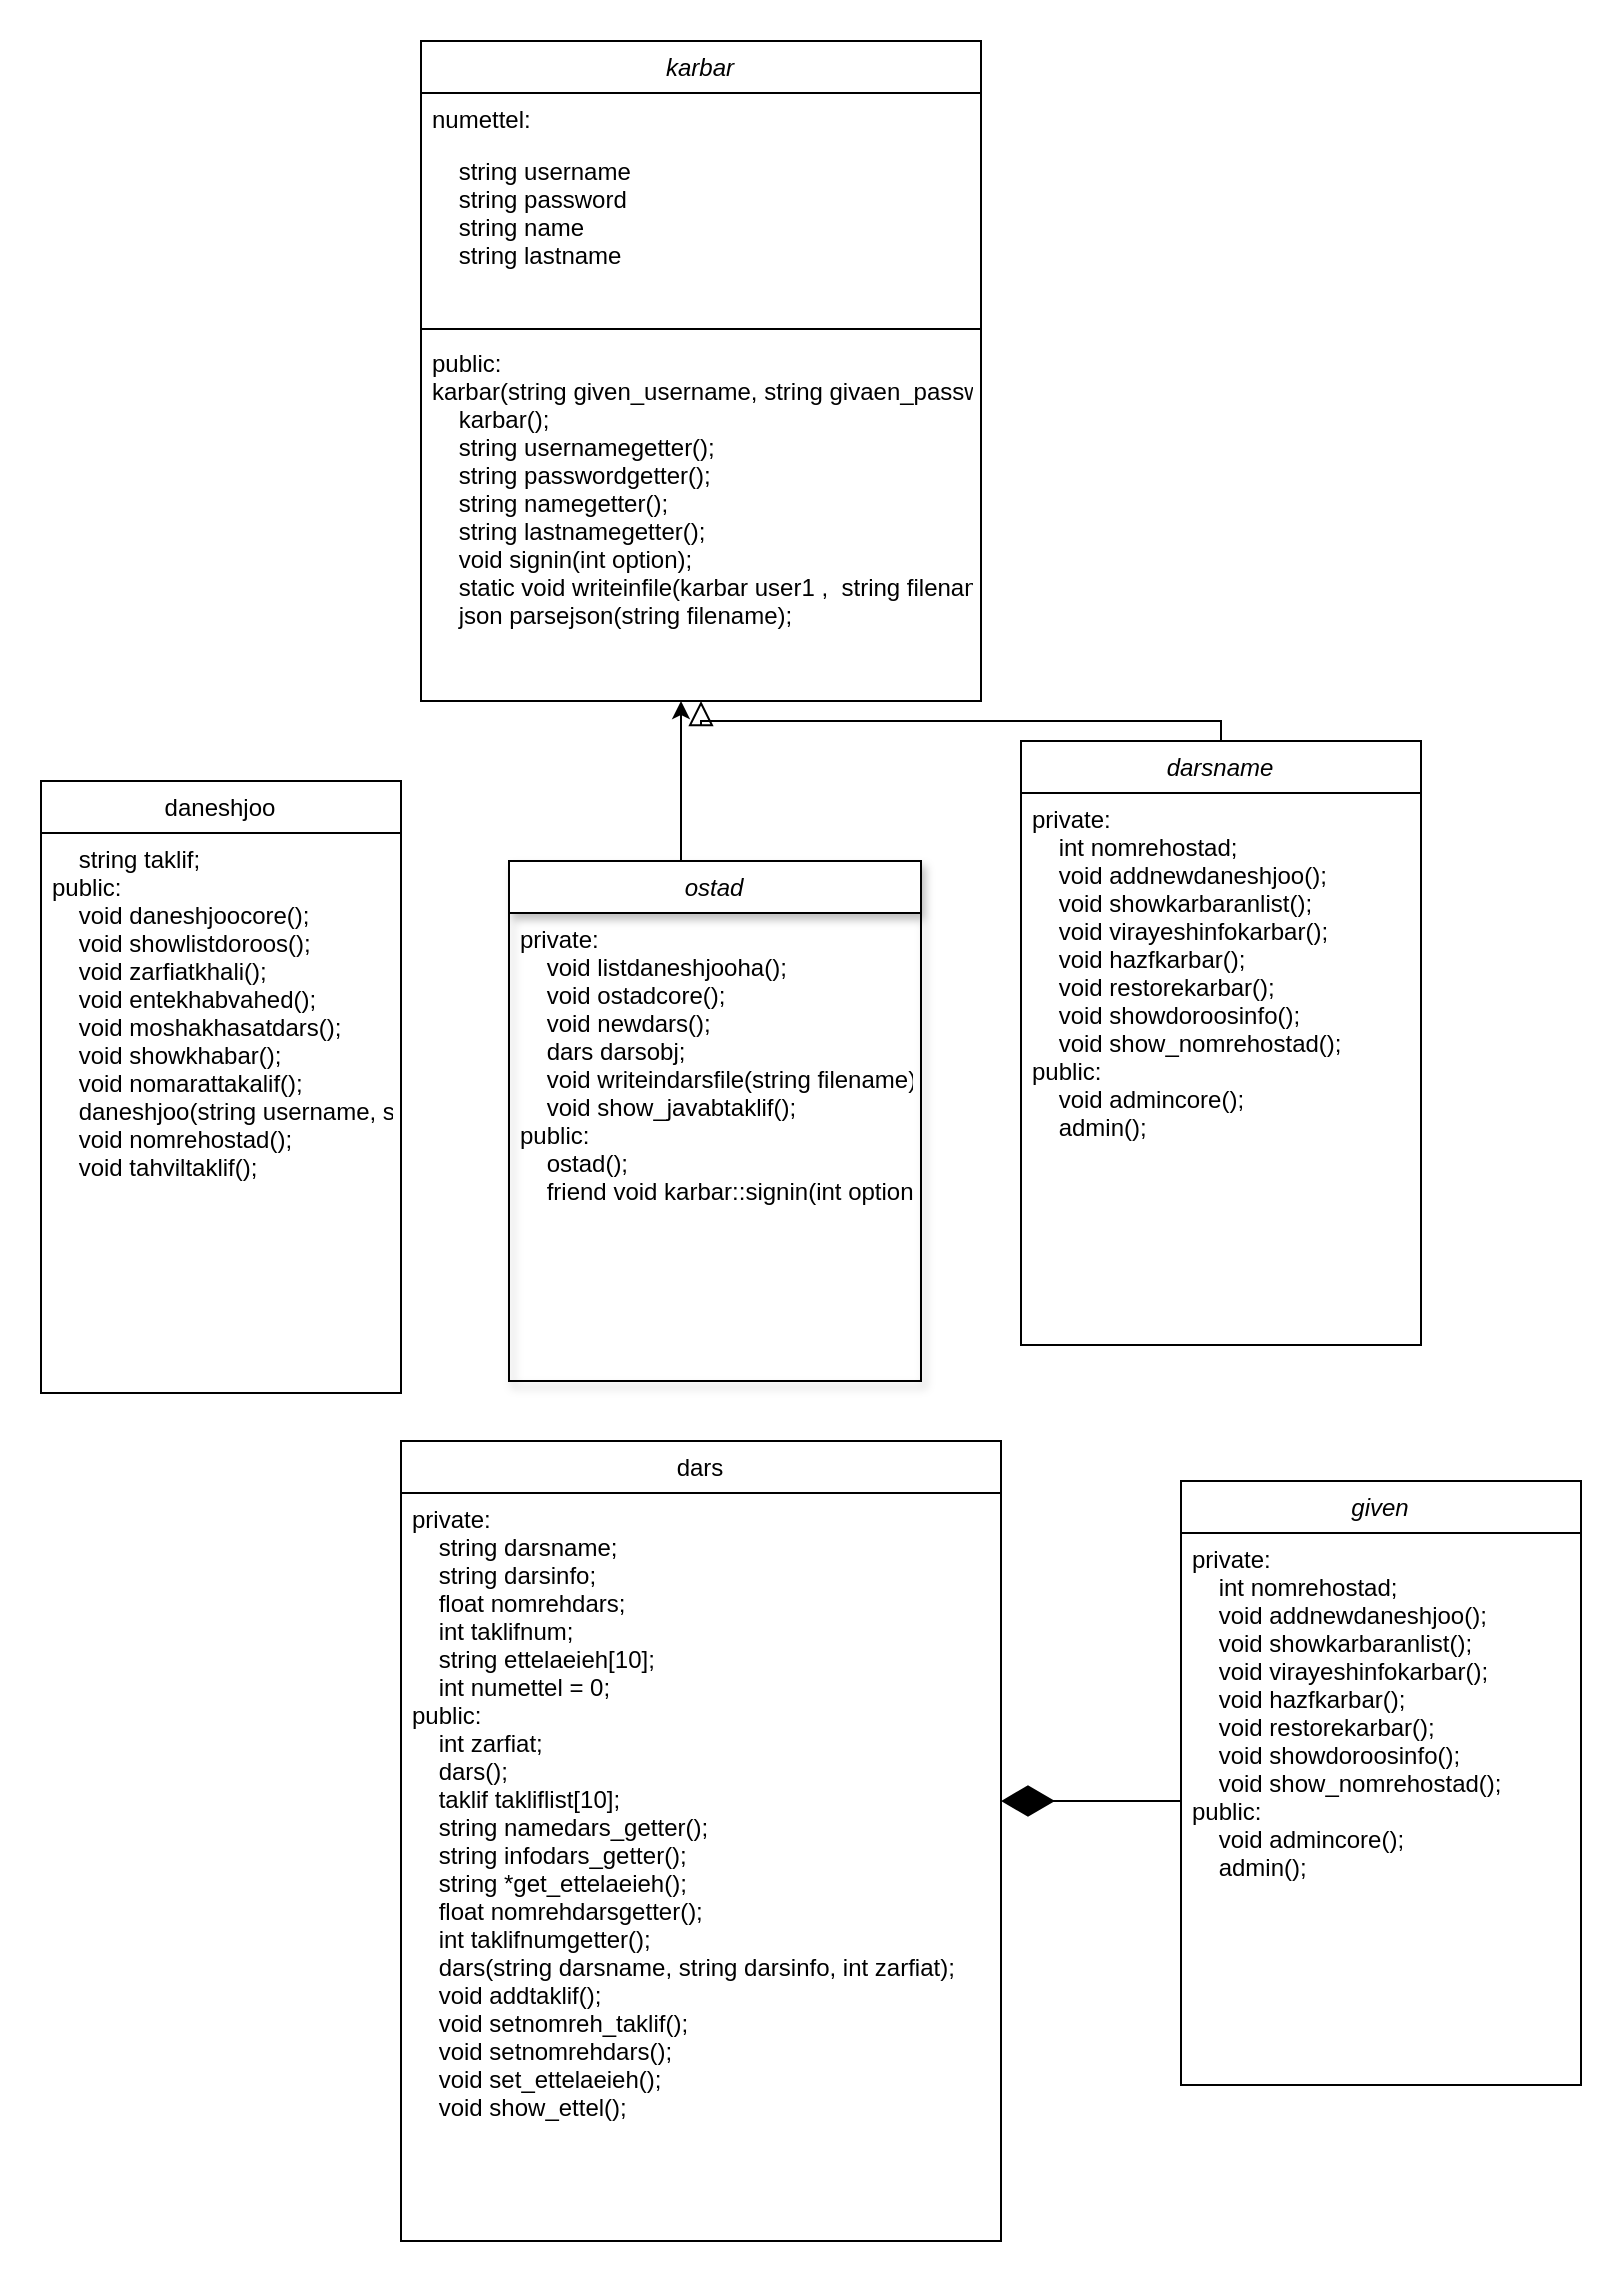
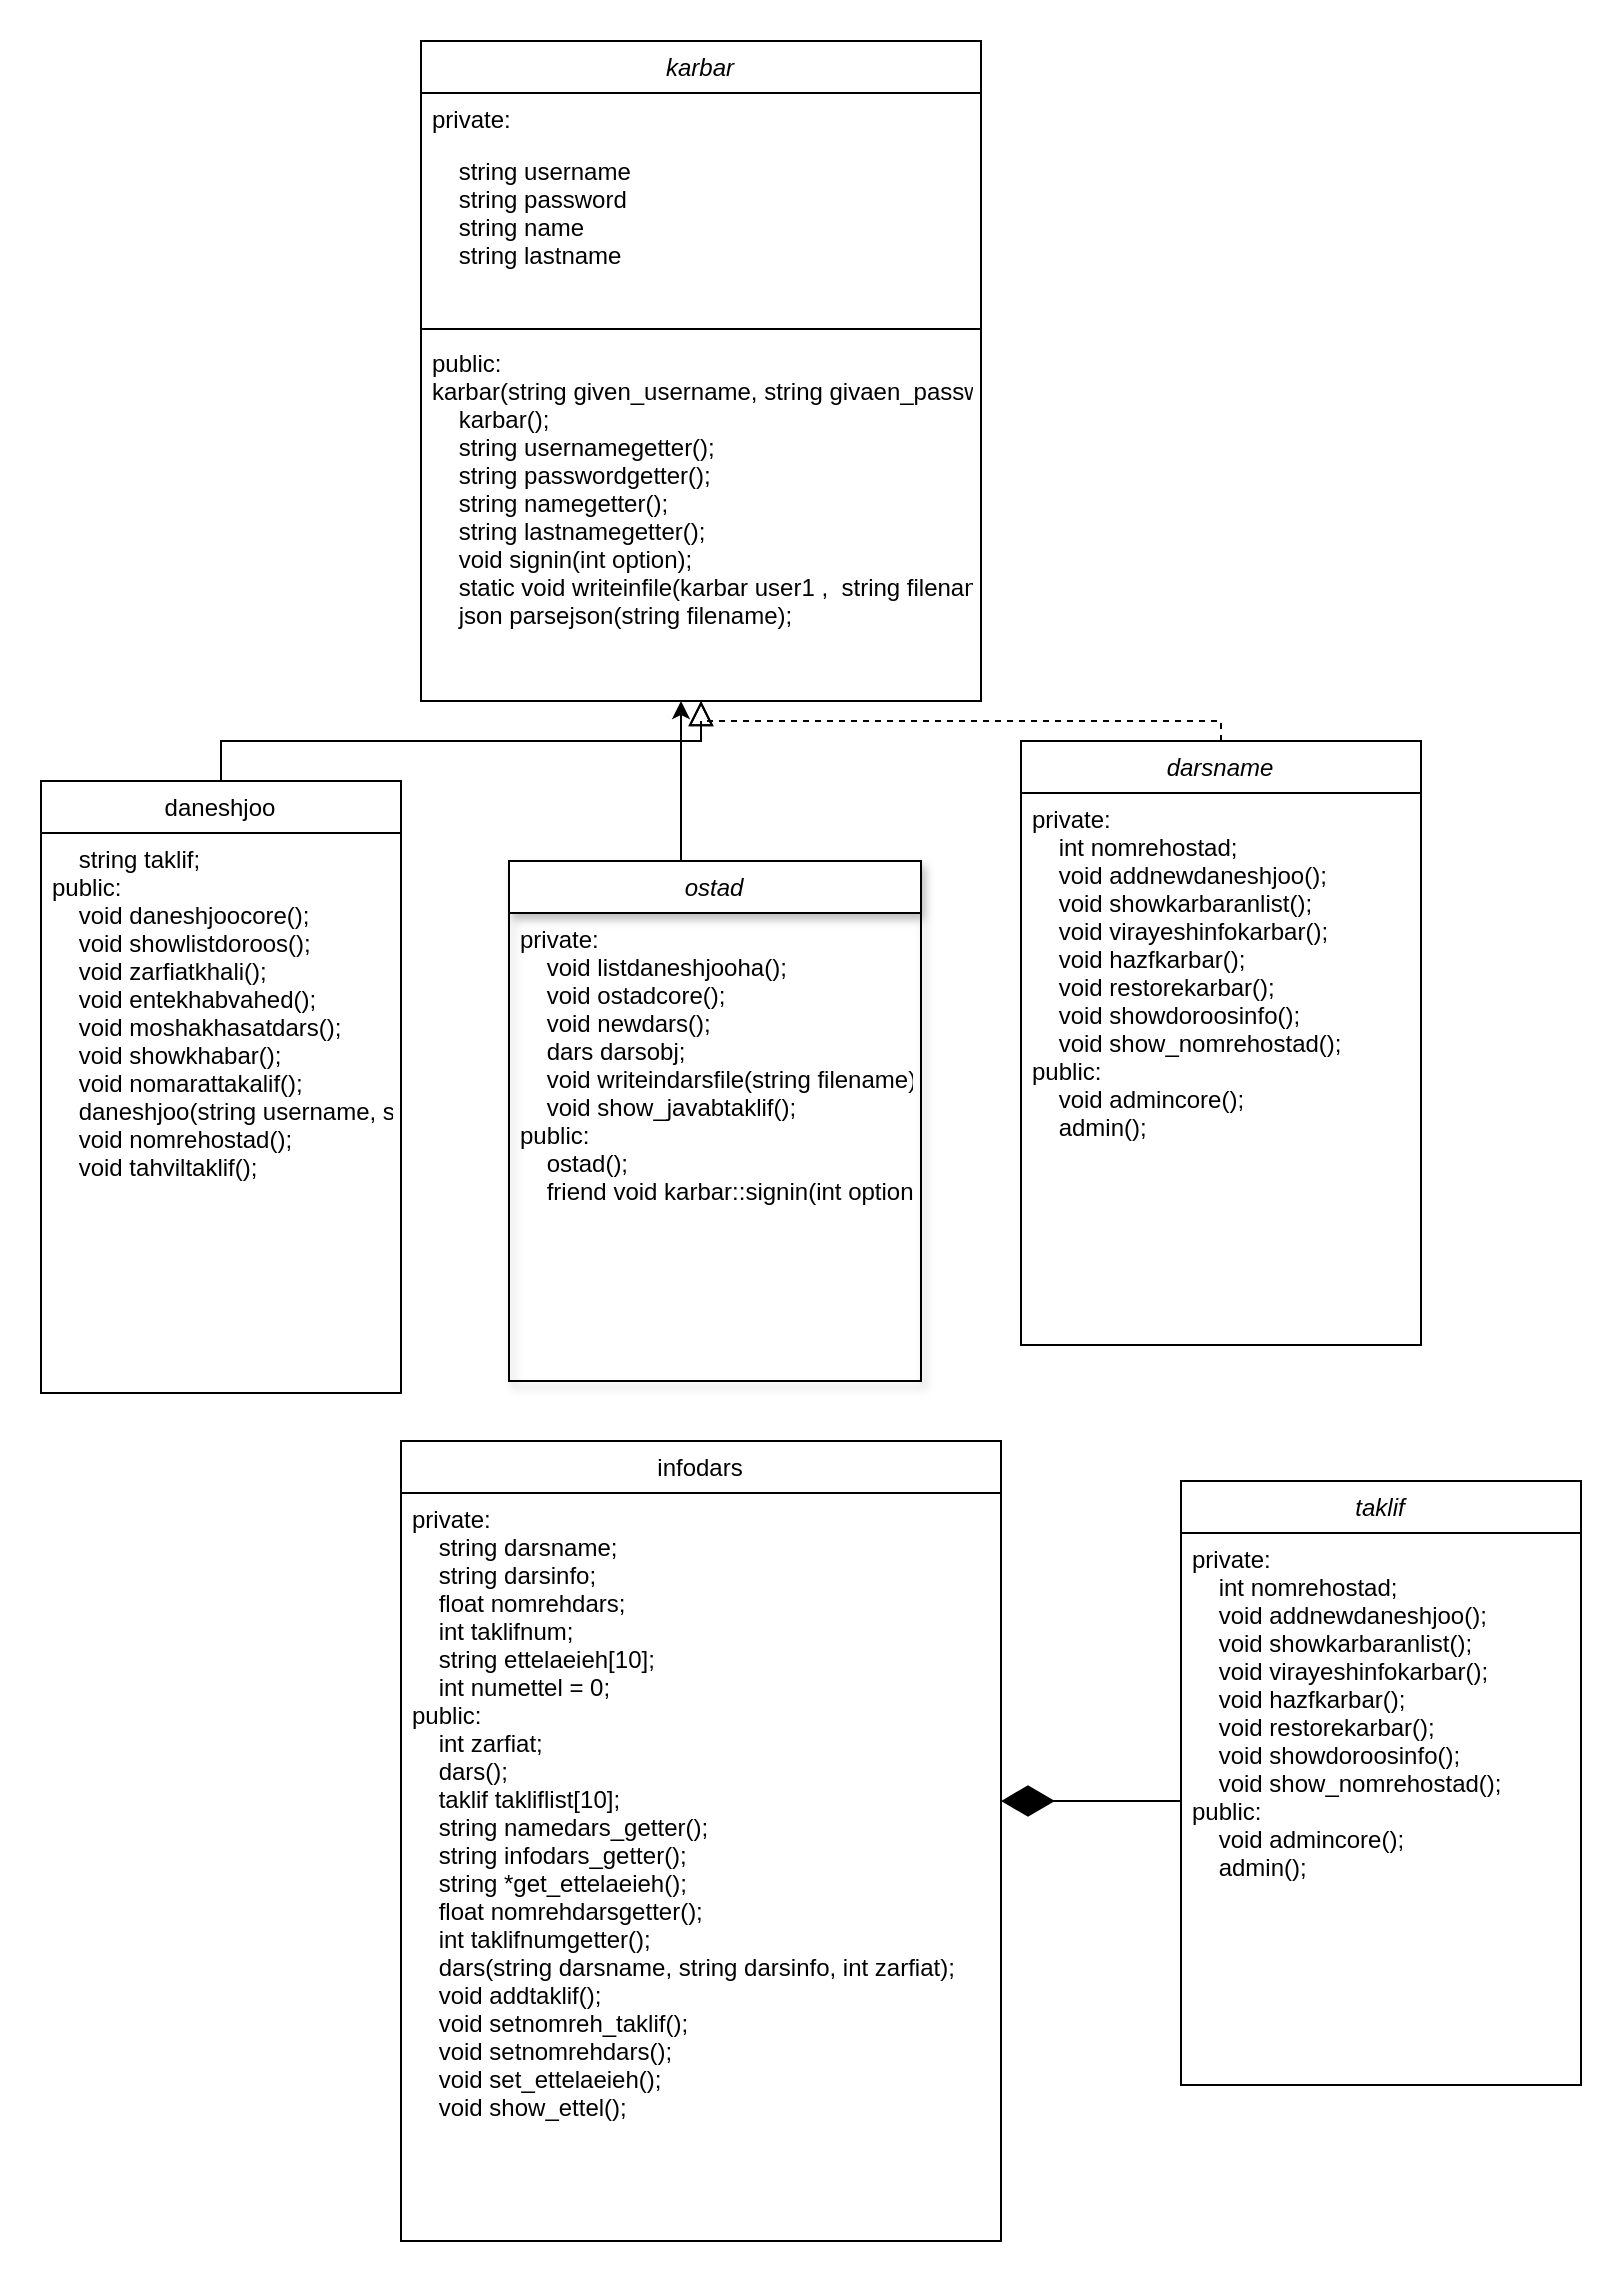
- <mxCell id="3" value="numettel:&#10;    " style="text;align=left;verticalAlign=top;spacingLeft=4;spacingRight=4;overflow=hidden;rotatable=0;points=[[0,0.5],[1,0.5]];portConstraint=eastwest;" parent="2" vertex="1"><mxGeometry y="26" width="280" height="26" as="geometry" /></mxCell>
+ <mxCell id="3" value="private:&#10;    " style="text;align=left;verticalAlign=top;spacingLeft=4;spacingRight=4;overflow=hidden;rotatable=0;points=[[0,0.5],[1,0.5]];portConstraint=eastwest;" parent="2" vertex="1"><mxGeometry y="26" width="280" height="26" as="geometry" /></mxCell>
- <mxCell id="10" value="" style="endArrow=block;endSize=10;endFill=0;shadow=0;strokeWidth=1;rounded=0;curved=0;edgeStyle=elbowEdgeStyle;elbow=vertical;exitX=0.5;exitY=0;exitDx=0;exitDy=0;" parent="1" source="14" target="2" edge="1"><mxGeometry width="160" relative="1" as="geometry"><mxPoint x="580" y="360" as="sourcePoint" /><mxPoint x="310" y="281" as="targetPoint" /></mxGeometry></mxCell>
+ <mxCell id="10" value="" style="endArrow=block;endSize=10;endFill=0;shadow=0;strokeWidth=1;rounded=0;curved=0;edgeStyle=elbowEdgeStyle;elbow=vertical;exitX=0.5;exitY=0;exitDx=0;exitDy=0;dashed=1;" parent="1" source="14" target="2" edge="1"><mxGeometry width="160" relative="1" as="geometry"><mxPoint x="580" y="360" as="sourcePoint" /><mxPoint x="310" y="281" as="targetPoint" /></mxGeometry></mxCell>
+ <mxCell id="9" value="" style="endArrow=block;endSize=10;endFill=0;shadow=0;strokeWidth=1;rounded=0;curved=0;edgeStyle=elbowEdgeStyle;elbow=vertical;" parent="1" source="7" target="2" edge="1"><mxGeometry width="160" relative="1" as="geometry"><mxPoint x="200" y="213" as="sourcePoint" /><mxPoint x="200" y="213" as="targetPoint" /></mxGeometry></mxCell>
- <mxCell id="17" value="dars" style="swimlane;fontStyle=0;align=center;verticalAlign=top;childLayout=stackLayout;horizontal=1;startSize=26;horizontalStack=0;resizeParent=1;resizeLast=0;collapsible=1;marginBottom=0;rounded=0;shadow=0;strokeWidth=1;" vertex="1" parent="1"><mxGeometry x="200" y="720" width="300" height="400" as="geometry"><mxRectangle x="130" y="380" width="160" height="26" as="alternateBounds" /></mxGeometry></mxCell>
+ <mxCell id="17" value="infodars" style="swimlane;fontStyle=0;align=center;verticalAlign=top;childLayout=stackLayout;horizontal=1;startSize=26;horizontalStack=0;resizeParent=1;resizeLast=0;collapsible=1;marginBottom=0;rounded=0;shadow=0;strokeWidth=1;" vertex="1" parent="1"><mxGeometry x="200" y="720" width="300" height="400" as="geometry"><mxRectangle x="130" y="380" width="160" height="26" as="alternateBounds" /></mxGeometry></mxCell>
- <mxCell id="19" value="given" style="swimlane;fontStyle=2;align=center;verticalAlign=top;childLayout=stackLayout;horizontal=1;startSize=26;horizontalStack=0;resizeParent=1;resizeLast=0;collapsible=1;marginBottom=0;rounded=0;shadow=0;strokeWidth=1;" vertex="1" parent="1"><mxGeometry x="590" y="740" width="200" height="302" as="geometry"><mxRectangle x="230" y="140" width="160" height="26" as="alternateBounds" /></mxGeometry></mxCell>
+ <mxCell id="19" value="taklif" style="swimlane;fontStyle=2;align=center;verticalAlign=top;childLayout=stackLayout;horizontal=1;startSize=26;horizontalStack=0;resizeParent=1;resizeLast=0;collapsible=1;marginBottom=0;rounded=0;shadow=0;strokeWidth=1;" vertex="1" parent="1"><mxGeometry x="590" y="740" width="200" height="302" as="geometry"><mxRectangle x="230" y="140" width="160" height="26" as="alternateBounds" /></mxGeometry></mxCell>
